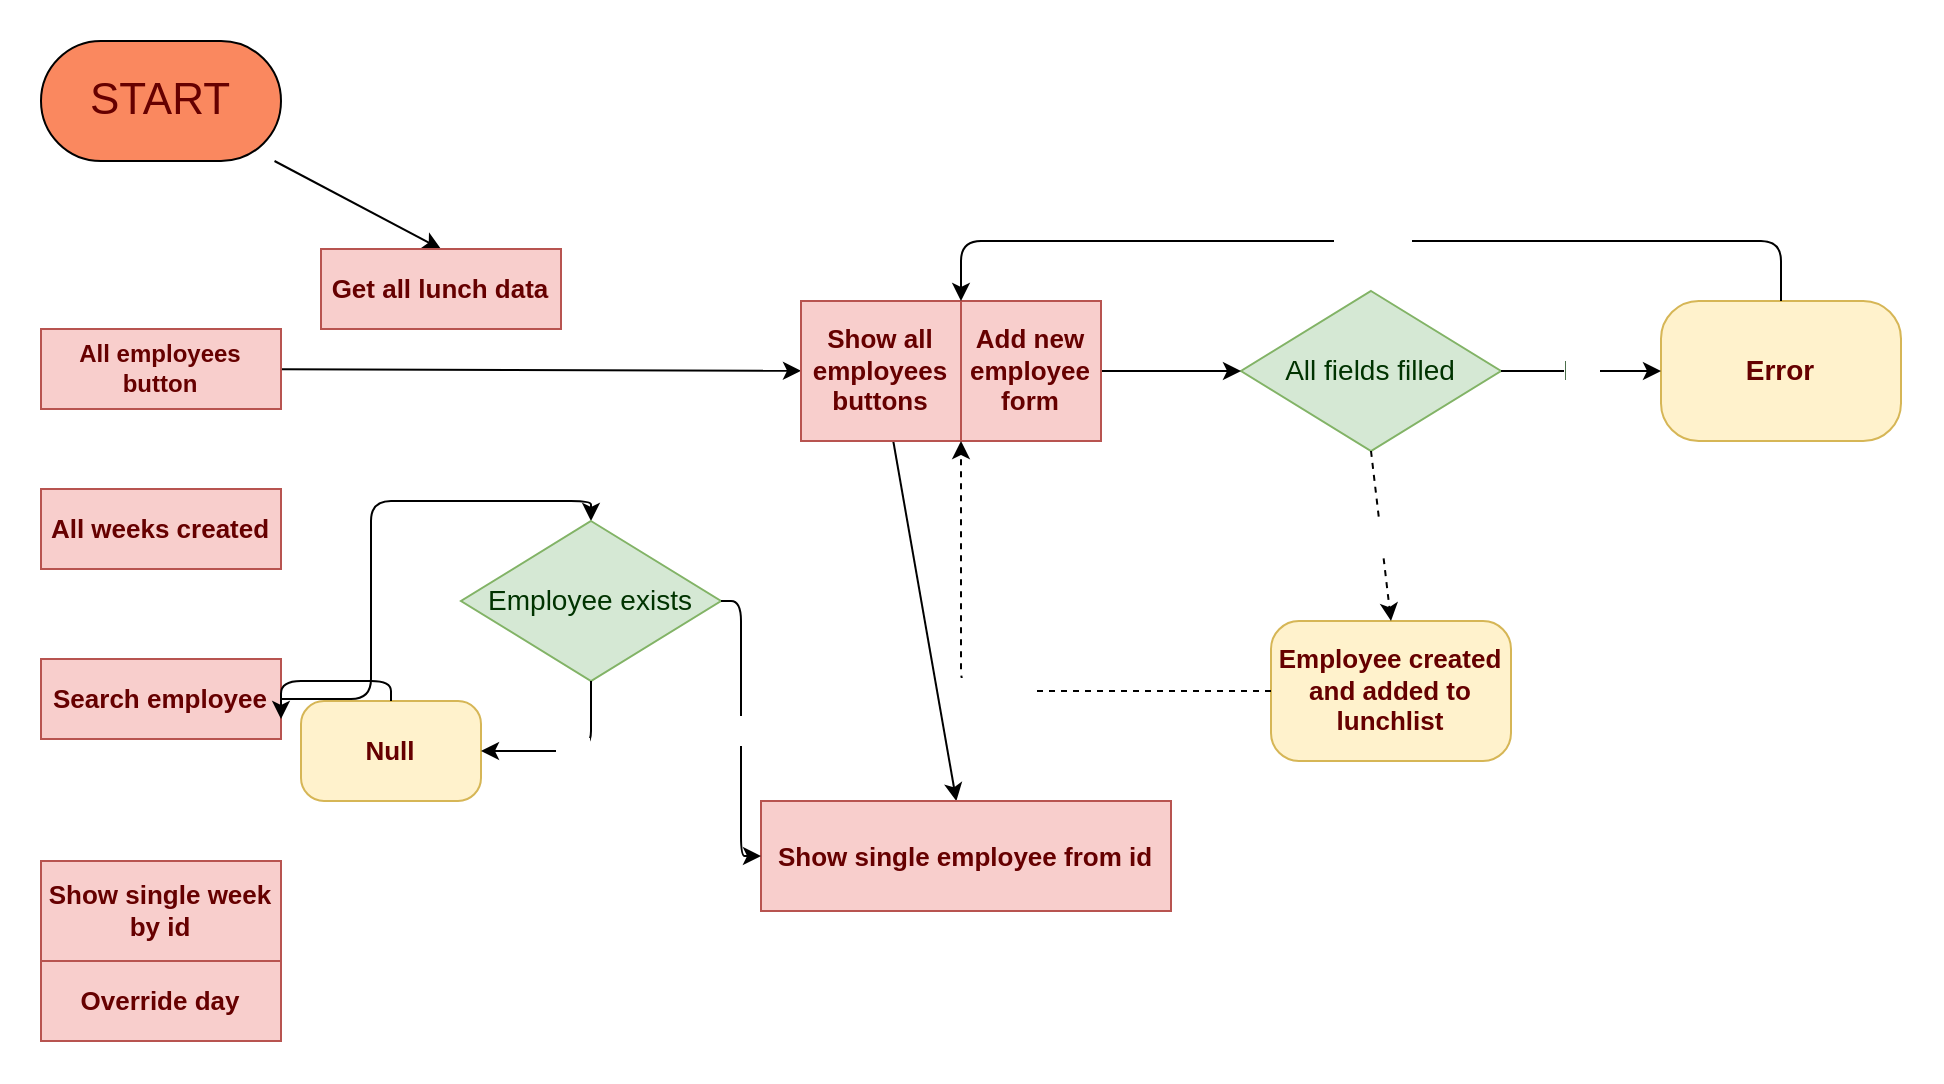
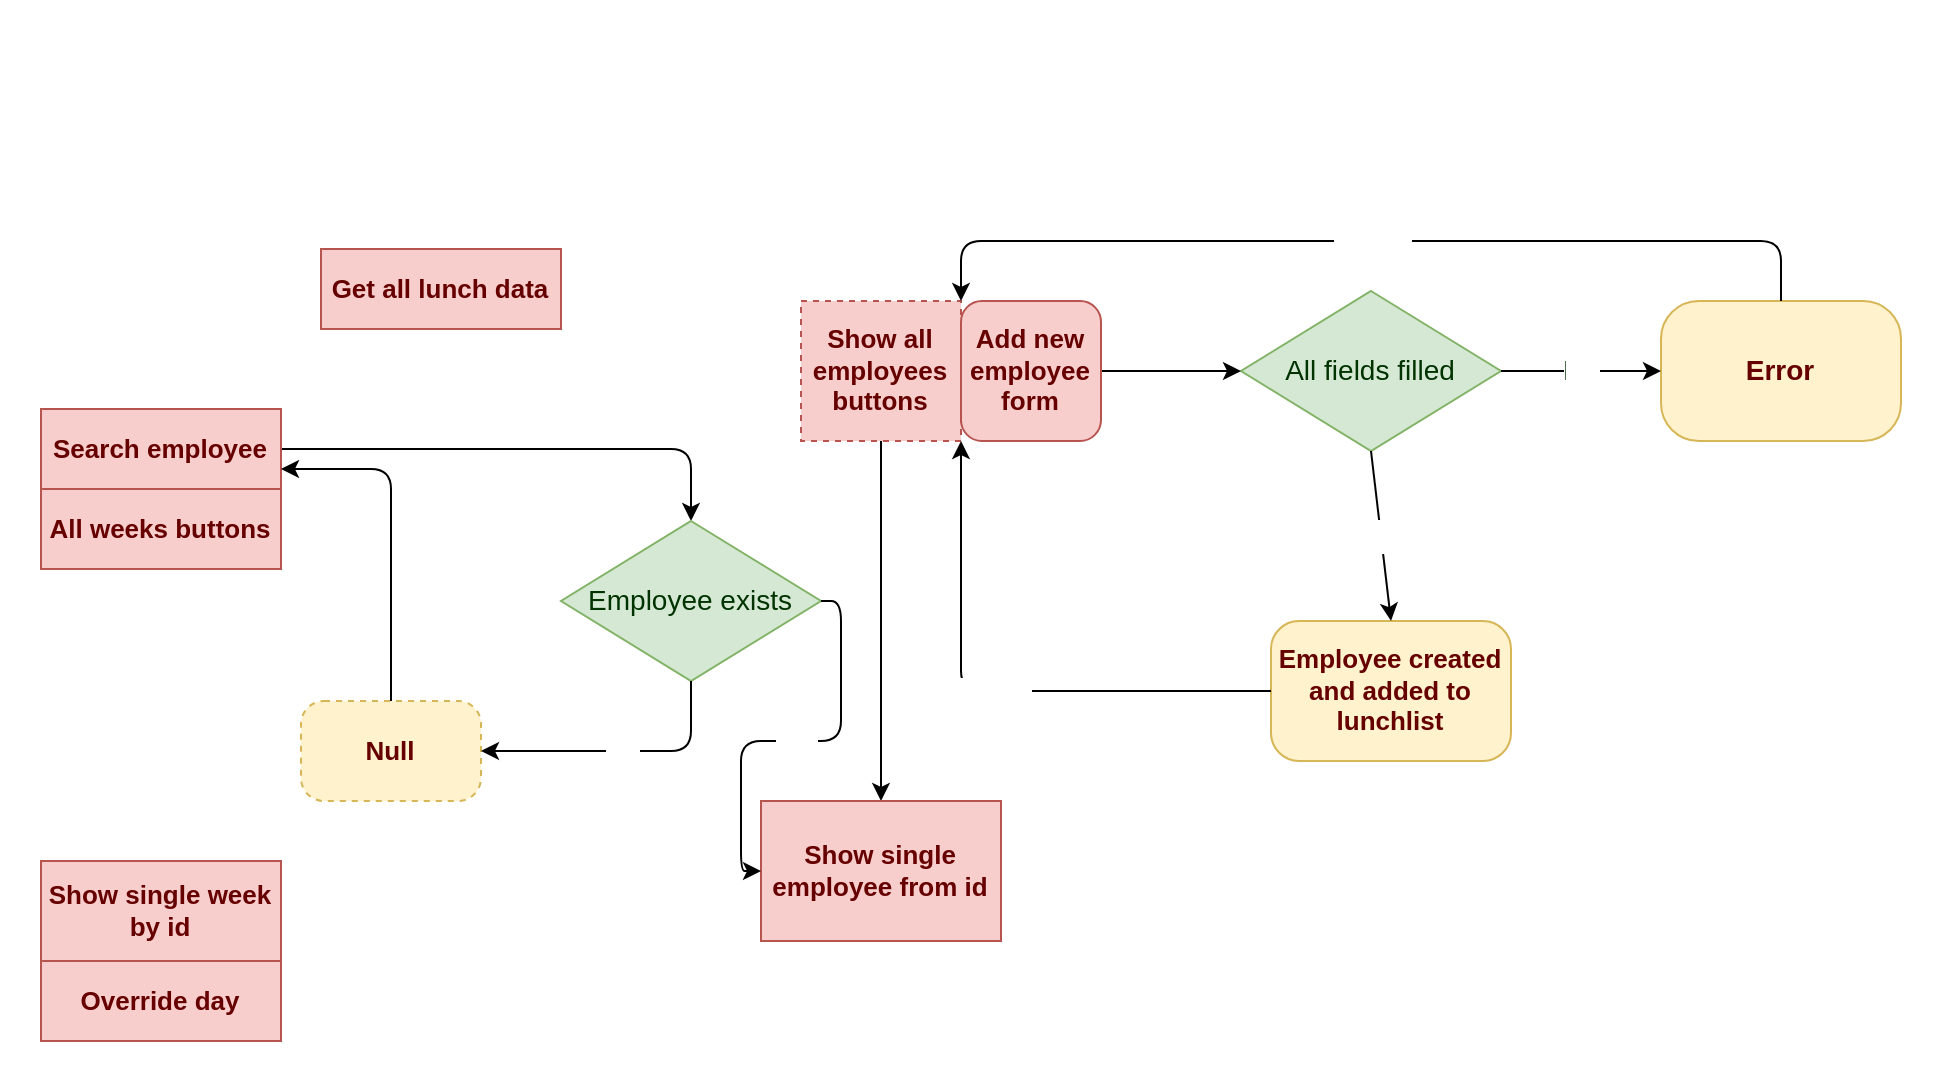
- <mxCell id="9" value="START" style="rounded=1;whiteSpace=wrap;html=1;fontSize=22;fontColor=#660000;fillColor=#FA885F;perimeterSpacing=0;arcSize=50;" vertex="1" parent="1"><mxGeometry x="20" y="20" width="120" height="60" as="geometry" /></mxCell>
- <mxCell id="8" value="" style="edgeStyle=none;html=1;fontSize=22;fontColor=#660000;entryX=0.5;entryY=0;entryDx=0;entryDy=0;" edge="1" parent="1" source="9" target="33"><mxGeometry relative="1" as="geometry"><mxPoint x="120" y="120" as="targetPoint" /></mxGeometry></mxCell>
- <mxCell id="3" value="&lt;font color=&quot;#660000&quot;&gt;&lt;b&gt;All employees button&lt;br&gt;&lt;/b&gt;&lt;/font&gt;" style="rounded=0;whiteSpace=wrap;html=1;fillColor=#f8cecc;strokeColor=#b85450;" vertex="1" parent="1"><mxGeometry x="20" y="164" width="120" height="40" as="geometry" /></mxCell>
- <mxCell id="2" value="" style="edgeStyle=none;html=1;fontSize=22;fontColor=#660000;" edge="1" parent="1" source="3" target="6"><mxGeometry relative="1" as="geometry" /></mxCell>
- <mxCell id="6" value="&lt;font color=&quot;#660000&quot; size=&quot;1&quot;&gt;&lt;b style=&quot;font-size: 13px&quot;&gt;Show all employees buttons&lt;/b&gt;&lt;/font&gt;" style="rounded=0;whiteSpace=wrap;html=1;fillColor=#f8cecc;strokeColor=#b85450;" vertex="1" parent="1"><mxGeometry x="400" y="150" width="80" height="70" as="geometry" /></mxCell>
+ <mxCell id="6" value="&lt;font color=&quot;#660000&quot; size=&quot;1&quot;&gt;&lt;b style=&quot;font-size: 13px&quot;&gt;Show all employees buttons&lt;/b&gt;&lt;/font&gt;" style="rounded=0;whiteSpace=wrap;html=1;fillColor=#f8cecc;strokeColor=#b85450;dashed=1;" vertex="1" parent="1"><mxGeometry x="400" y="150" width="80" height="70" as="geometry" /></mxCell>
- <mxCell id="12" value="&lt;font color=&quot;#660000&quot; size=&quot;1&quot;&gt;&lt;b style=&quot;font-size: 13px&quot;&gt;Add new employee form&lt;/b&gt;&lt;/font&gt;" style="rounded=0;whiteSpace=wrap;html=1;fillColor=#f8cecc;strokeColor=#b85450;" vertex="1" parent="1"><mxGeometry x="480" y="150" width="70" height="70" as="geometry" /></mxCell>
+ <mxCell id="12" value="&lt;font color=&quot;#660000&quot; size=&quot;1&quot;&gt;&lt;b style=&quot;font-size: 13px&quot;&gt;Add new employee form&lt;/b&gt;&lt;/font&gt;" style="whiteSpace=wrap;html=1;fillColor=#f8cecc;strokeColor=#b85450;rounded=1;" vertex="1" parent="1"><mxGeometry x="480" y="150" width="70" height="70" as="geometry" /></mxCell>
- <mxCell id="17" value="No" style="endArrow=classic;html=1;fontSize=14;fontColor=#003300;exitX=0.5;exitY=1;exitDx=0;exitDy=0;entryX=0.5;entryY=0;entryDx=0;entryDy=0;dashed=1;" edge="1" parent="1" source="10" target="13"><mxGeometry relative="1" as="geometry"><mxPoint x="780" y="195" as="sourcePoint" /><mxPoint x="870" y="195" as="targetPoint" /></mxGeometry></mxCell>
+ <mxCell id="17" value="No" style="endArrow=classic;html=1;fontSize=14;fontColor=#003300;exitX=0.5;exitY=1;exitDx=0;exitDy=0;entryX=0.5;entryY=0;entryDx=0;entryDy=0;" edge="1" parent="1" source="10" target="13"><mxGeometry relative="1" as="geometry"><mxPoint x="780" y="195" as="sourcePoint" /><mxPoint x="870" y="195" as="targetPoint" /></mxGeometry></mxCell>
- <mxCell id="23" value="&lt;font color=&quot;#660000&quot; size=&quot;1&quot;&gt;&lt;b style=&quot;font-size: 13px&quot;&gt;All weeks created&lt;/b&gt;&lt;/font&gt;" style="rounded=0;whiteSpace=wrap;html=1;fillColor=#f8cecc;strokeColor=#b85450;" vertex="1" parent="1"><mxGeometry x="20" y="244" width="120" height="40" as="geometry" /></mxCell>
+ <mxCell id="23" value="&lt;font color=&quot;#660000&quot; size=&quot;1&quot;&gt;&lt;b style=&quot;font-size: 13px&quot;&gt;All weeks buttons&lt;/b&gt;&lt;/font&gt;" style="rounded=0;whiteSpace=wrap;html=1;fillColor=#f8cecc;strokeColor=#b85450;" vertex="1" parent="1"><mxGeometry x="20" y="244" width="120" height="40" as="geometry" /></mxCell>
- <mxCell id="26" value="&lt;font color=&quot;#003300&quot;&gt;Employee exists&lt;/font&gt;" style="rhombus;whiteSpace=wrap;html=1;fontSize=14;fillColor=#d5e8d4;strokeColor=#82b366;" vertex="1" parent="1"><mxGeometry x="230" y="260" width="130" height="80" as="geometry" /></mxCell>
+ <mxCell id="26" value="&lt;font color=&quot;#003300&quot;&gt;Employee exists&lt;/font&gt;" style="rhombus;whiteSpace=wrap;html=1;fontSize=14;fillColor=#d5e8d4;strokeColor=#82b366;" vertex="1" parent="1"><mxGeometry x="280" y="260" width="130" height="80" as="geometry" /></mxCell>
- <mxCell id="21" value="" style="endArrow=classic;html=1;fontSize=13;fontColor=#FFFFFF;exitX=0;exitY=0.5;exitDx=0;exitDy=0;edgeStyle=orthogonalEdgeStyle;entryX=0;entryY=1;entryDx=0;entryDy=0;dashed=1;" edge="1" parent="1" source="13" target="12"><mxGeometry relative="1" as="geometry"><mxPoint x="805" y="620" as="sourcePoint" /><mxPoint x="305" y="620" as="targetPoint" /><Array as="points"><mxPoint x="480" y="345" /></Array></mxGeometry></mxCell>
+ <mxCell id="21" value="" style="endArrow=classic;html=1;fontSize=13;fontColor=#FFFFFF;exitX=0;exitY=0.5;exitDx=0;exitDy=0;edgeStyle=orthogonalEdgeStyle;entryX=0;entryY=1;entryDx=0;entryDy=0;" edge="1" parent="1" source="13" target="12"><mxGeometry relative="1" as="geometry"><mxPoint x="805" y="620" as="sourcePoint" /><mxPoint x="305" y="620" as="targetPoint" /><Array as="points"><mxPoint x="480" y="345" /></Array></mxGeometry></mxCell>
- <mxCell id="25" value="&lt;font color=&quot;#660000&quot; size=&quot;1&quot;&gt;&lt;b style=&quot;font-size: 13px&quot;&gt;Search employee&lt;/b&gt;&lt;/font&gt;" style="rounded=0;whiteSpace=wrap;html=1;fillColor=#f8cecc;strokeColor=#b85450;" vertex="1" parent="1"><mxGeometry x="20" y="329" width="120" height="40" as="geometry" /></mxCell>
+ <mxCell id="25" value="&lt;font color=&quot;#660000&quot; size=&quot;1&quot;&gt;&lt;b style=&quot;font-size: 13px&quot;&gt;Search employee&lt;/b&gt;&lt;/font&gt;" style="rounded=0;whiteSpace=wrap;html=1;fillColor=#f8cecc;strokeColor=#b85450;" vertex="1" parent="1"><mxGeometry x="20" y="204" width="120" height="40" as="geometry" /></mxCell>
- <mxCell id="29" value="&lt;font color=&quot;#660000&quot; size=&quot;1&quot;&gt;&lt;b style=&quot;font-size: 13px&quot;&gt;Null&lt;/b&gt;&lt;/font&gt;" style="rounded=1;whiteSpace=wrap;html=1;fillColor=#fff2cc;strokeColor=#d6b656;arcSize=23;" vertex="1" parent="1"><mxGeometry x="150" y="350" width="90" height="50" as="geometry" /></mxCell>
+ <mxCell id="29" value="&lt;font color=&quot;#660000&quot; size=&quot;1&quot;&gt;&lt;b style=&quot;font-size: 13px&quot;&gt;Null&lt;/b&gt;&lt;/font&gt;" style="rounded=1;whiteSpace=wrap;html=1;fillColor=#fff2cc;strokeColor=#d6b656;arcSize=23;dashed=1;" vertex="1" parent="1"><mxGeometry x="150" y="350" width="90" height="50" as="geometry" /></mxCell>
- <mxCell id="7" value="&lt;font color=&quot;#660000&quot; size=&quot;1&quot;&gt;&lt;b style=&quot;font-size: 13px&quot;&gt;Show single employee from id&lt;br&gt;&lt;/b&gt;&lt;/font&gt;" style="rounded=0;whiteSpace=wrap;html=1;fillColor=#f8cecc;strokeColor=#b85450;" vertex="1" parent="1"><mxGeometry x="380" y="400" width="205" height="55" as="geometry" /></mxCell>
+ <mxCell id="7" value="&lt;font color=&quot;#660000&quot; size=&quot;1&quot;&gt;&lt;b style=&quot;font-size: 13px&quot;&gt;Show single employee from id&lt;br&gt;&lt;/b&gt;&lt;/font&gt;" style="rounded=0;whiteSpace=wrap;html=1;fillColor=#f8cecc;strokeColor=#b85450;" vertex="1" parent="1"><mxGeometry x="380" y="400" width="120" height="70" as="geometry" /></mxCell>
